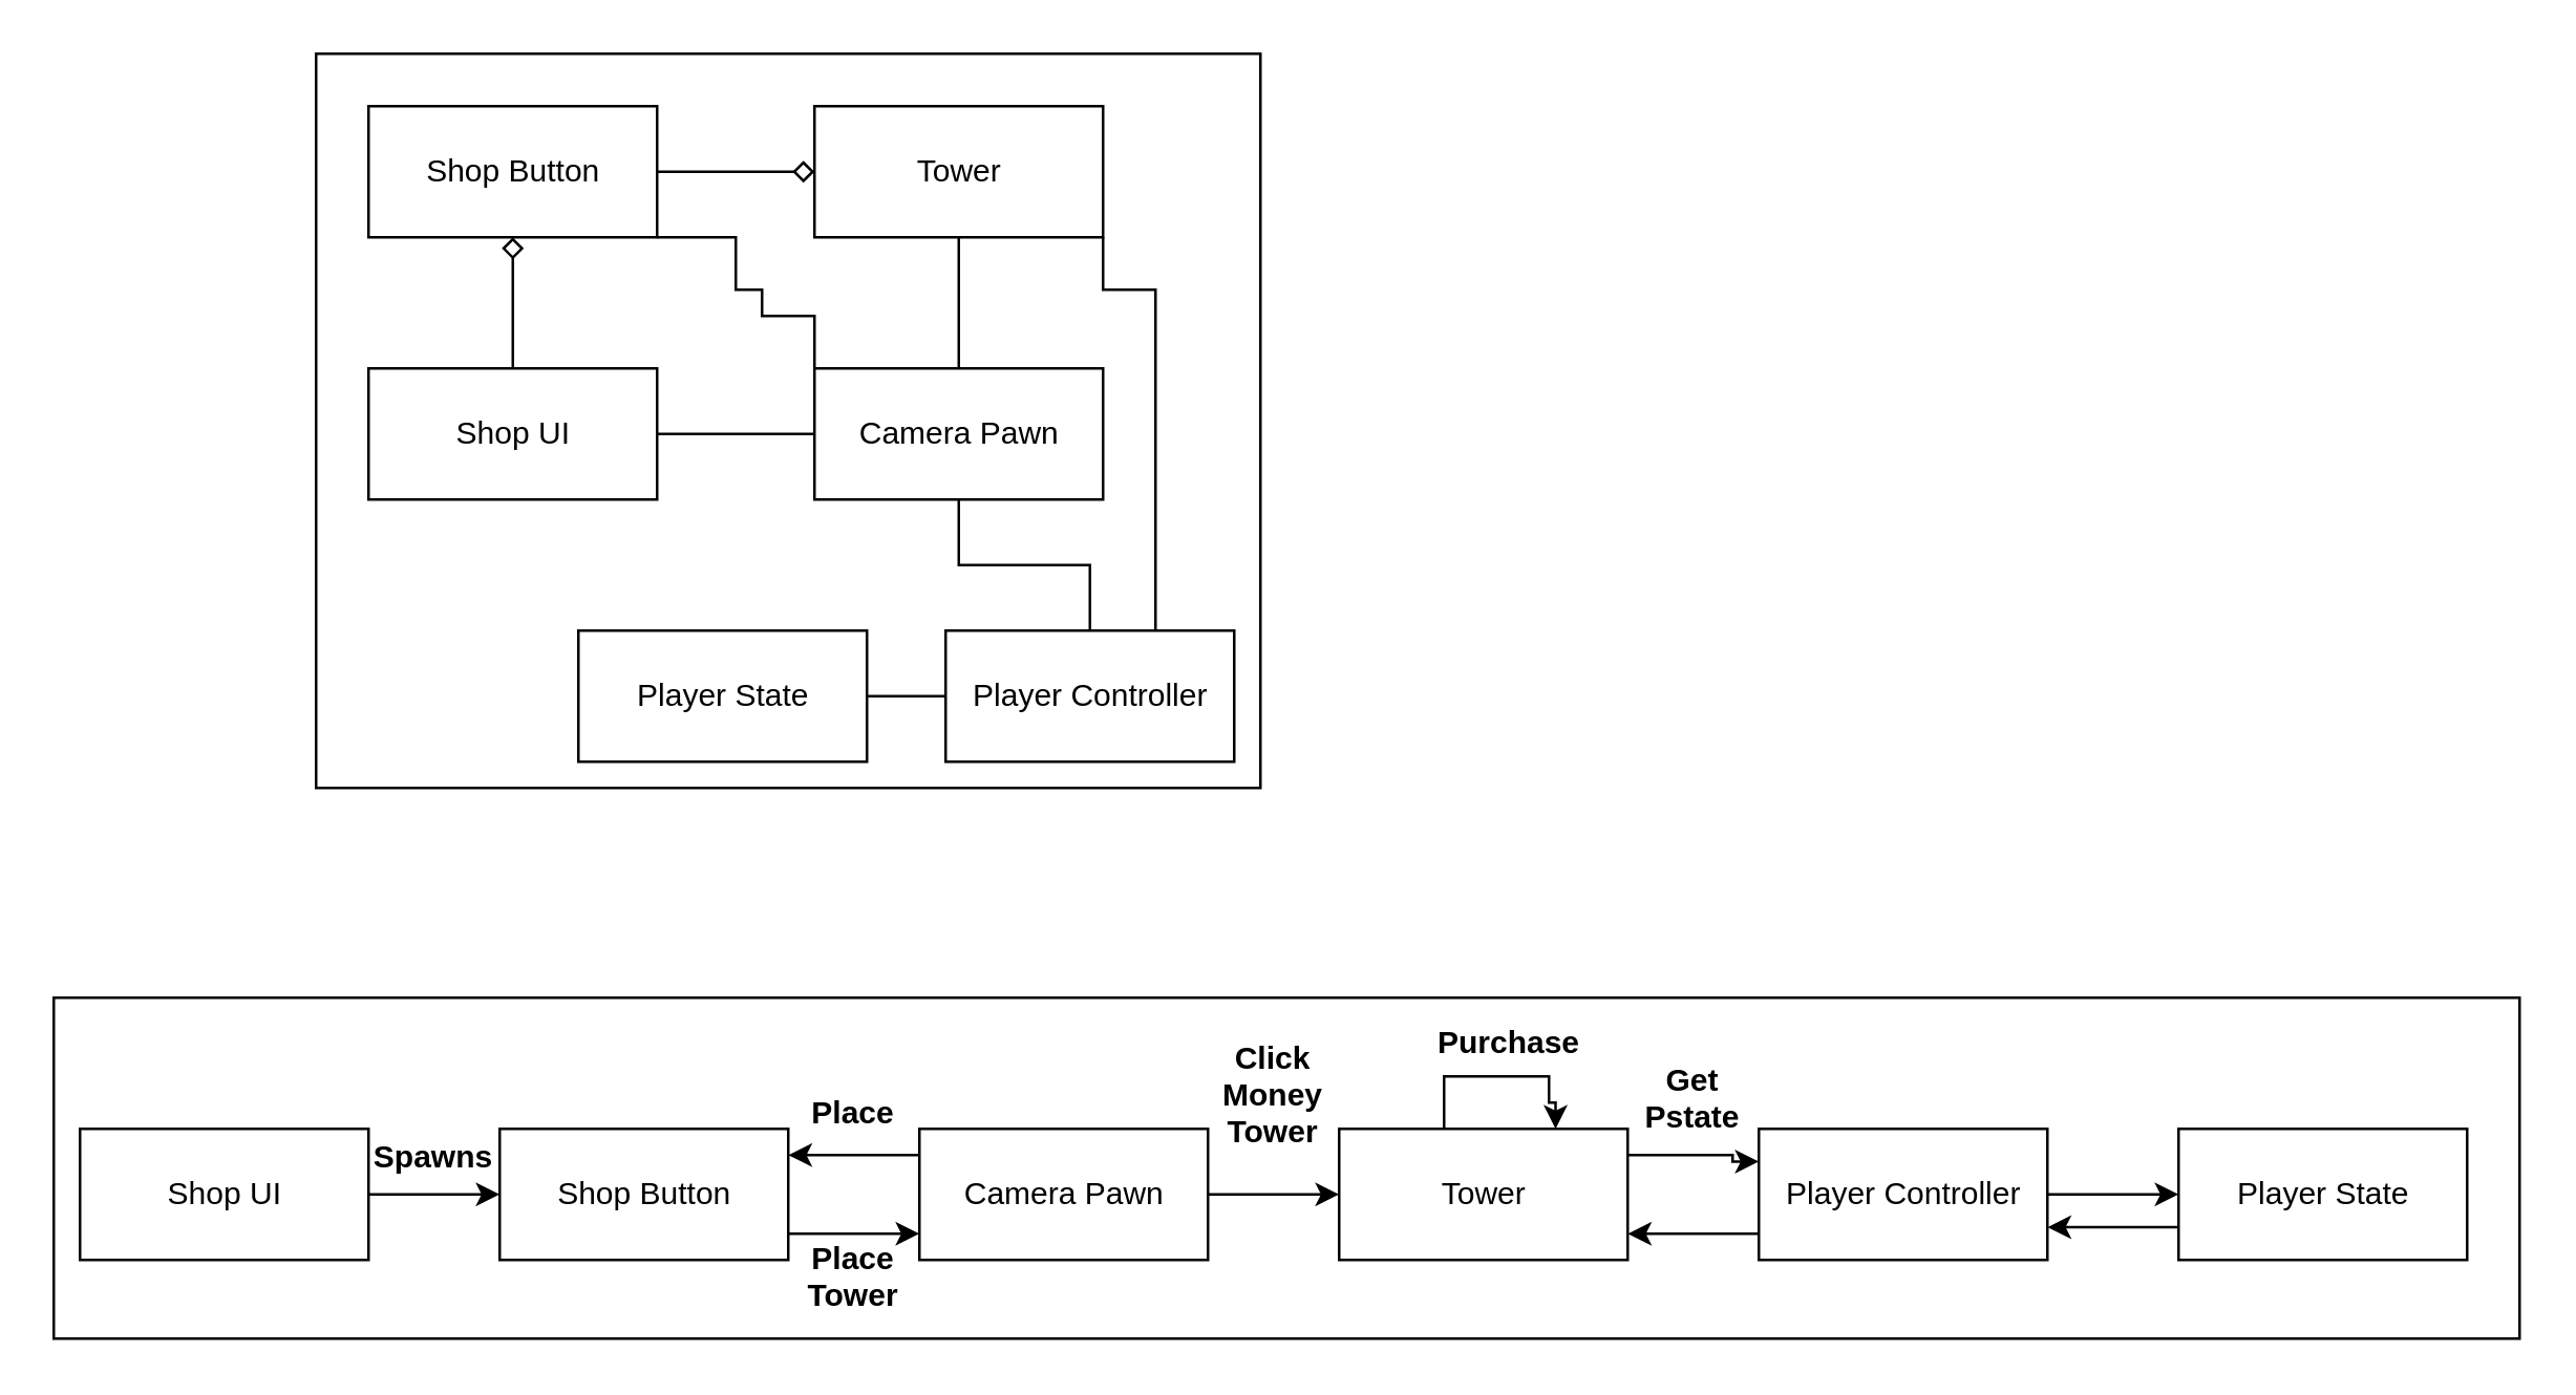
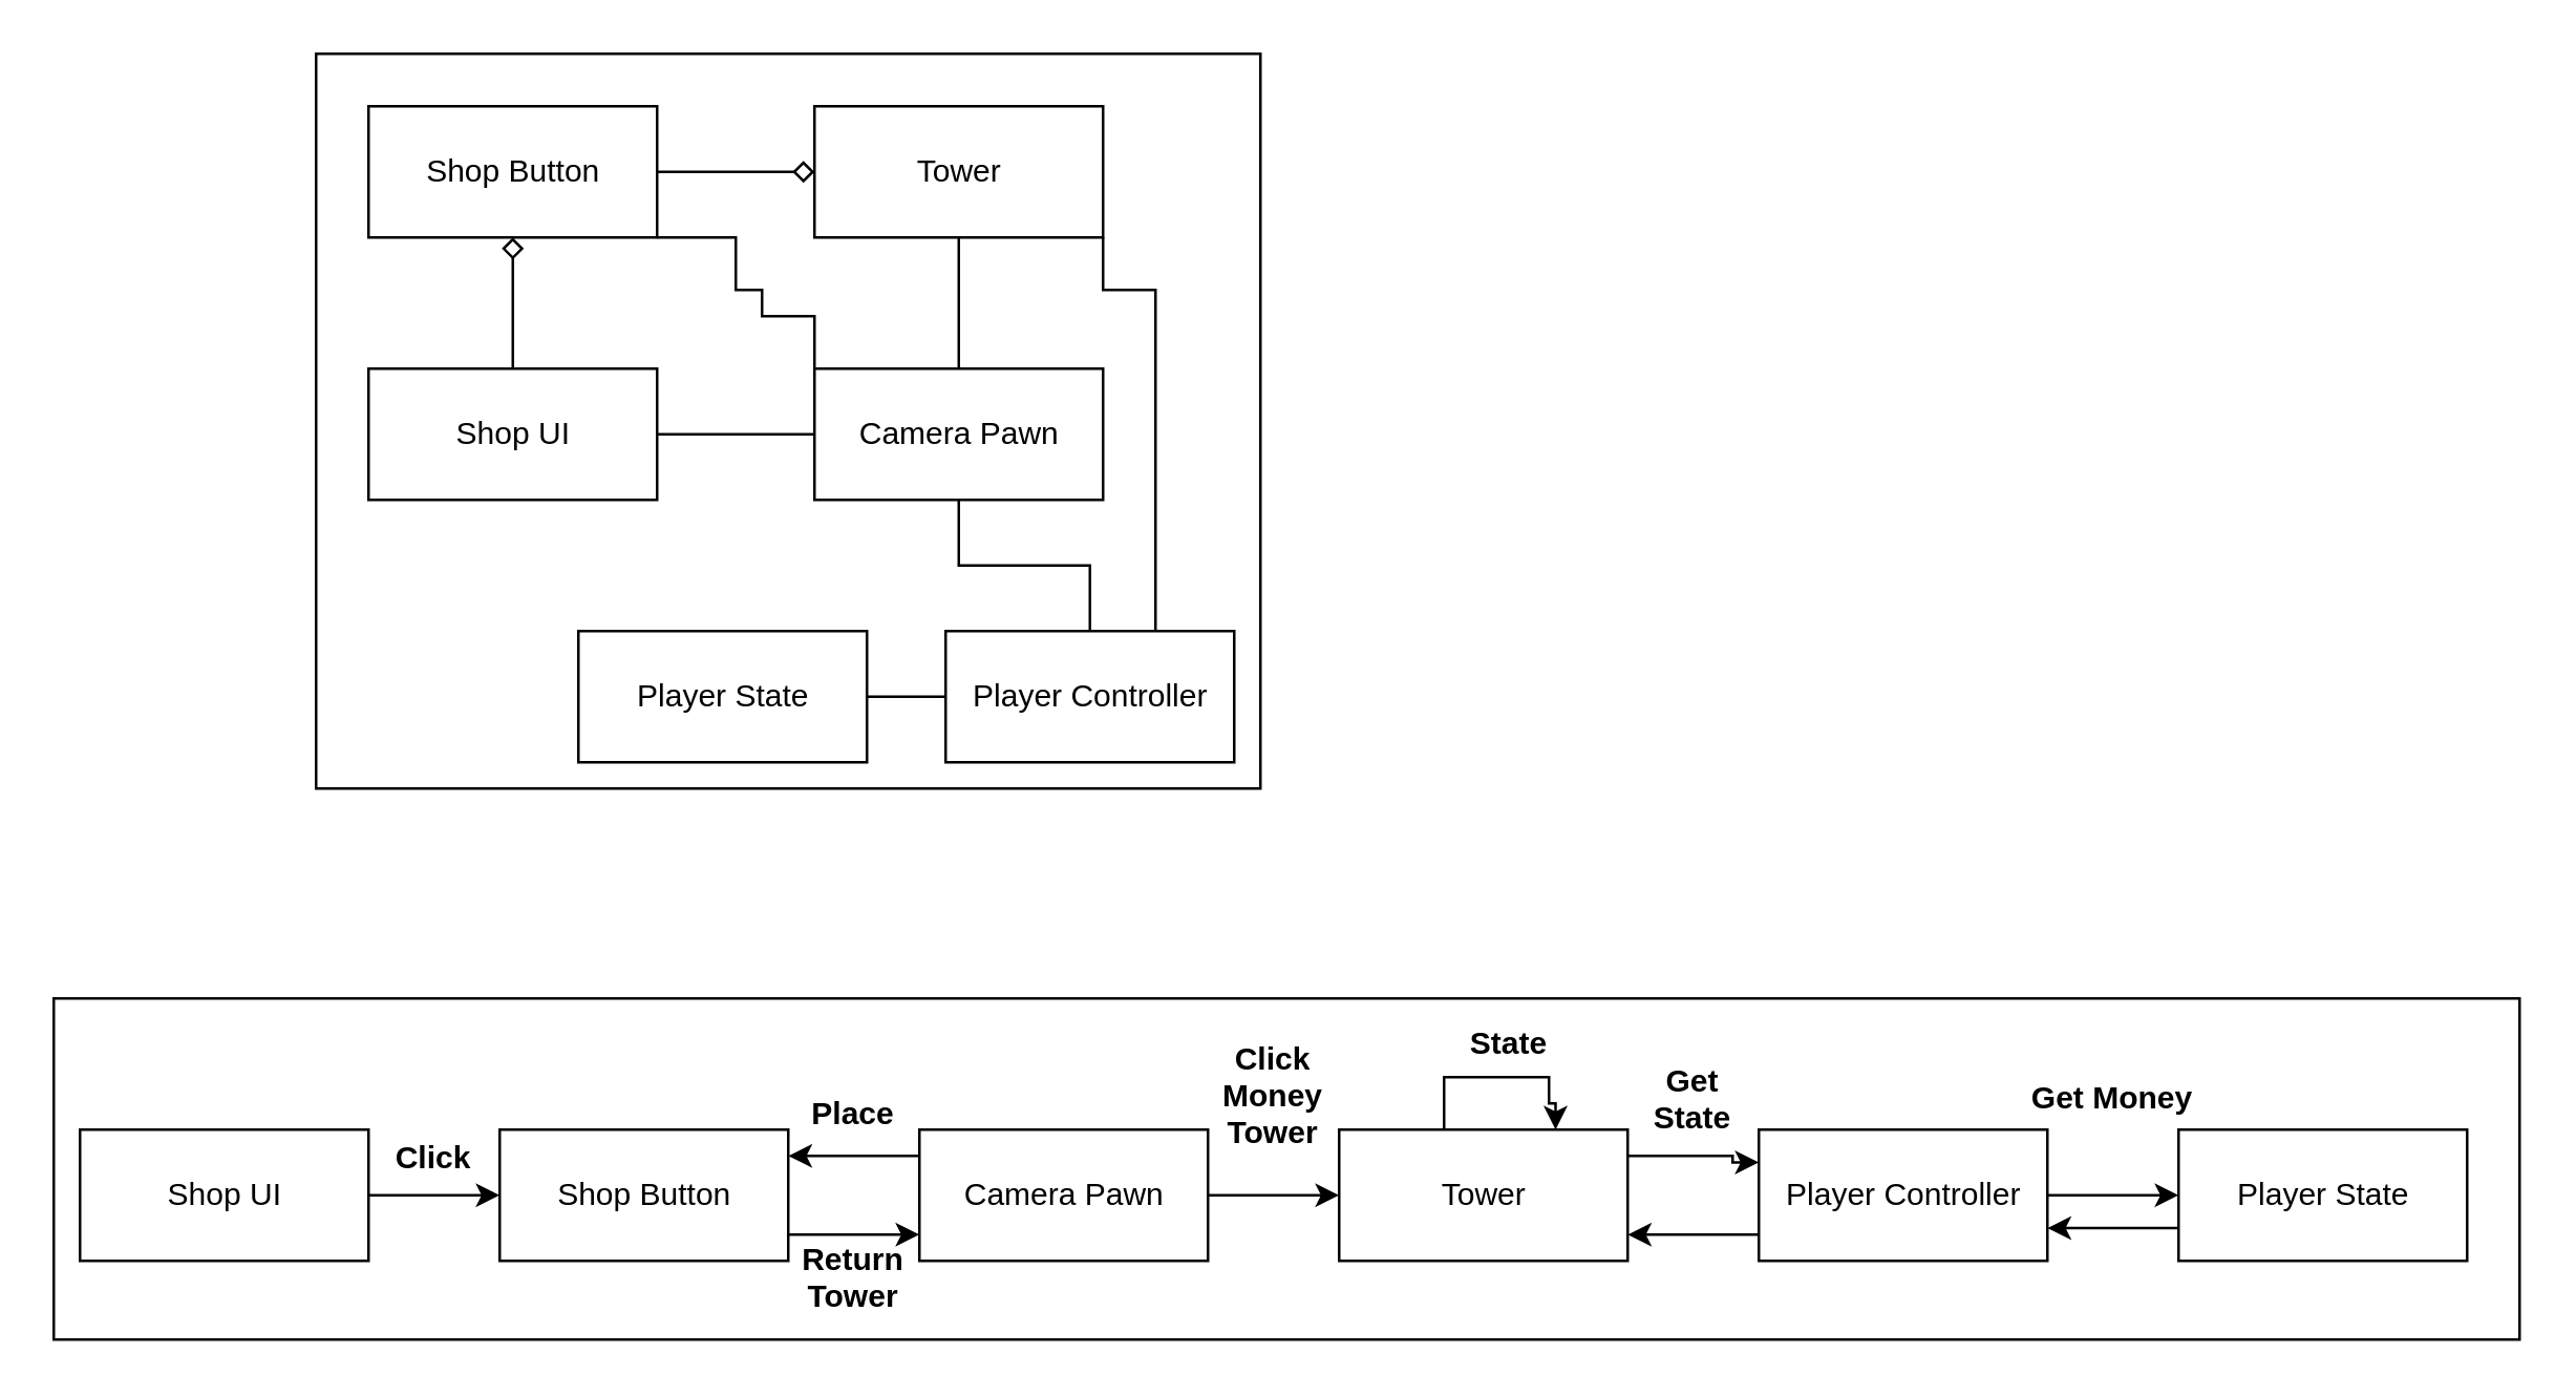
- <mxCell id="36" value="Purchase" style="text;align=center;fontStyle=1;verticalAlign=middle;spacingLeft=3;spacingRight=3;strokeColor=none;rotatable=0;points=[[0,0.5],[1,0.5]];portConstraint=eastwest;fillColor=none;" vertex="1" parent="1"><mxGeometry x="550" y="390" width="50" height="13" as="geometry" /></mxCell>
+ <mxCell id="36" value="State" style="text;align=center;fontStyle=1;verticalAlign=middle;spacingLeft=3;spacingRight=3;strokeColor=none;rotatable=0;points=[[0,0.5],[1,0.5]];portConstraint=eastwest;fillColor=none;" vertex="1" parent="1"><mxGeometry x="550" y="390" width="50" height="13" as="geometry" /></mxCell>
- <mxCell id="38" value="Get &#10;Pstate&#10;" style="text;align=center;fontStyle=1;verticalAlign=middle;spacingLeft=3;spacingRight=3;strokeColor=none;rotatable=0;points=[[0,0.5],[1,0.5]];portConstraint=eastwest;fillColor=none;" vertex="1" parent="1"><mxGeometry x="620" y="420" width="50" height="10" as="geometry" /></mxCell>
+ <mxCell id="38" value="Get &#10;State&#10;" style="text;align=center;fontStyle=1;verticalAlign=middle;spacingLeft=3;spacingRight=3;strokeColor=none;rotatable=0;points=[[0,0.5],[1,0.5]];portConstraint=eastwest;fillColor=none;" vertex="1" parent="1"><mxGeometry x="620" y="420" width="50" height="10" as="geometry" /></mxCell>
+ <mxCell id="37" value="Get Money" style="text;align=center;fontStyle=1;verticalAlign=middle;spacingLeft=3;spacingRight=3;strokeColor=none;rotatable=0;points=[[0,0.5],[1,0.5]];portConstraint=eastwest;fillColor=none;" vertex="1" parent="1"><mxGeometry x="780" y="411" width="50" height="13" as="geometry" /></mxCell>
- <mxCell id="32" value="Spawns" style="text;align=center;fontStyle=1;verticalAlign=middle;spacingLeft=3;spacingRight=3;strokeColor=none;rotatable=0;points=[[0,0.5],[1,0.5]];portConstraint=eastwest;fillColor=none;" vertex="1" parent="1"><mxGeometry x="140" y="437" width="50" height="6" as="geometry" /></mxCell>
+ <mxCell id="32" value="Click" style="text;align=center;fontStyle=1;verticalAlign=middle;spacingLeft=3;spacingRight=3;strokeColor=none;rotatable=0;points=[[0,0.5],[1,0.5]];portConstraint=eastwest;fillColor=none;" vertex="1" parent="1"><mxGeometry x="140" y="437" width="50" height="6" as="geometry" /></mxCell>
- <mxCell id="34" value="Place&#10;Tower&#10;" style="text;align=center;fontStyle=1;verticalAlign=middle;spacingLeft=3;spacingRight=3;strokeColor=none;rotatable=0;points=[[0,0.5],[1,0.5]];portConstraint=eastwest;fillColor=none;" vertex="1" parent="1"><mxGeometry x="300" y="490" width="50" height="6" as="geometry" /></mxCell>
+ <mxCell id="34" value="Return&#10;Tower&#10;" style="text;align=center;fontStyle=1;verticalAlign=middle;spacingLeft=3;spacingRight=3;strokeColor=none;rotatable=0;points=[[0,0.5],[1,0.5]];portConstraint=eastwest;fillColor=none;" vertex="1" parent="1"><mxGeometry x="300" y="490" width="50" height="6" as="geometry" /></mxCell>
